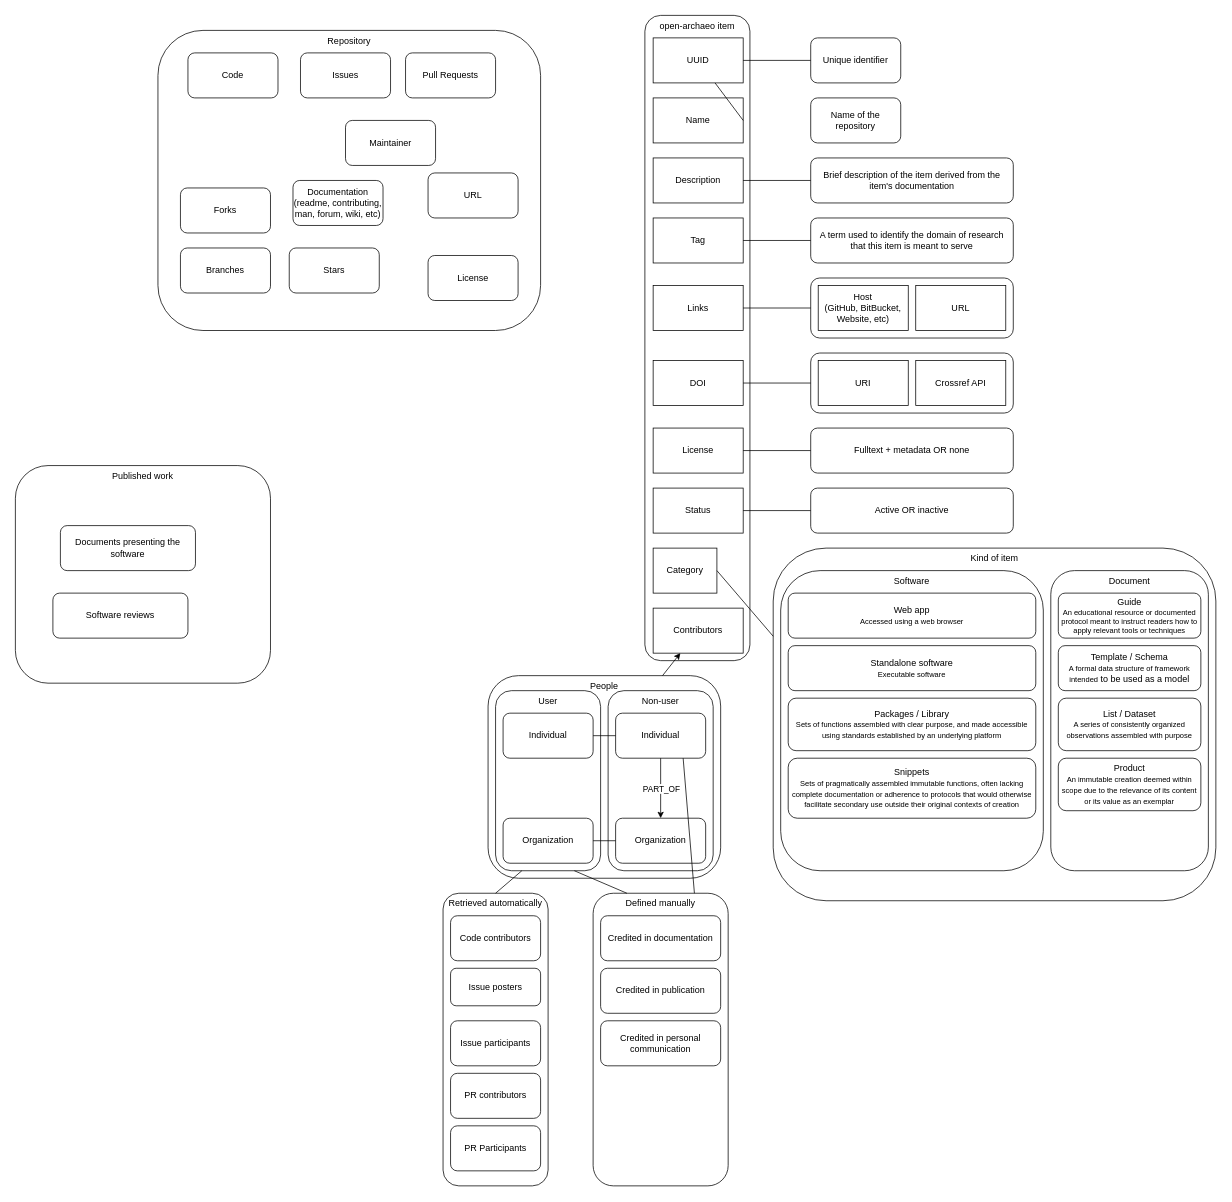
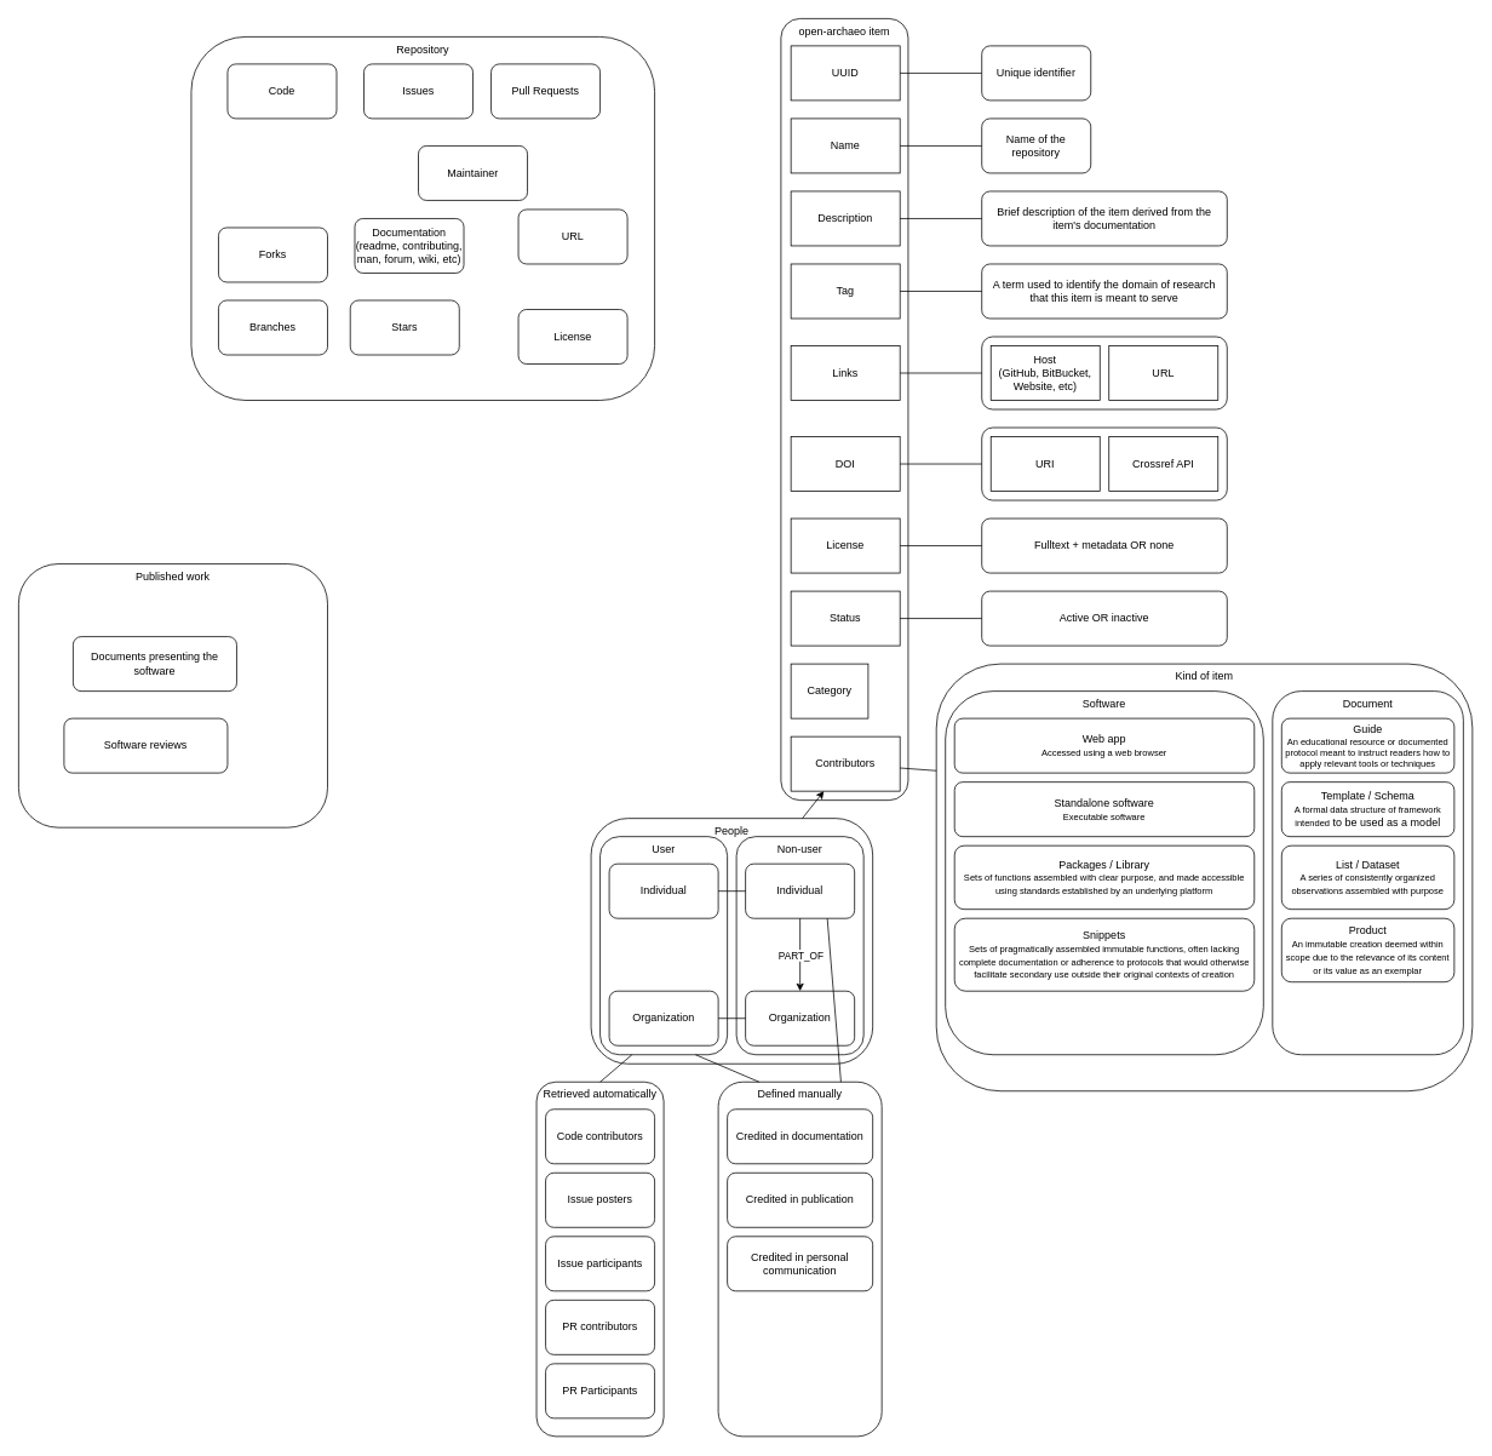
- <mxCell id="27" value="" style="endArrow=none;html=1;exitX=1;exitY=0.5;exitDx=0;exitDy=0;" edge="1" parent="1" source="12" target="25"><mxGeometry width="50" height="50" relative="1" as="geometry"><mxPoint x="1100" y="310" as="sourcePoint" /><mxPoint x="1150" y="260" as="targetPoint" /></mxGeometry></mxCell>
+ <mxCell id="27" value="" style="endArrow=none;html=1;exitX=1;exitY=0.5;exitDx=0;exitDy=0;entryX=0;entryY=0.5;entryDx=0;entryDy=0;" edge="1" parent="1" source="12" target="26"><mxGeometry width="50" height="50" relative="1" as="geometry"><mxPoint x="1100" y="310" as="sourcePoint" /><mxPoint x="1150" y="260" as="targetPoint" /></mxGeometry></mxCell>
- <mxCell id="42" value="" style="endArrow=none;html=1;entryX=1;entryY=0.5;entryDx=0;entryDy=0;exitX=0;exitY=0.25;exitDx=0;exitDy=0;" edge="1" parent="1" source="8" target="9"><mxGeometry width="50" height="50" relative="1" as="geometry"><mxPoint x="1080" y="650" as="sourcePoint" /><mxPoint x="1270" y="710" as="targetPoint" /></mxGeometry></mxCell>
+ <mxCell id="42" value="" style="endArrow=none;html=1;exitX=0;exitY=0.25;exitDx=0;exitDy=0;" edge="1" parent="1" source="8" target="16"><mxGeometry width="50" height="50" relative="1" as="geometry"><mxPoint x="1080" y="650" as="sourcePoint" /><mxPoint x="1270" y="710" as="targetPoint" /></mxGeometry></mxCell>
- <mxCell id="52" value="Issue posters" style="rounded=1;whiteSpace=wrap;html=1;fillColor=none;" vertex="1" parent="1"><mxGeometry x="600" y="1290" width="120" height="50" as="geometry" /></mxCell>
+ <mxCell id="52" value="Issue posters" style="rounded=1;whiteSpace=wrap;html=1;fillColor=none;" vertex="1" parent="1"><mxGeometry x="600" y="1290" width="120" height="60" as="geometry" /></mxCell>
